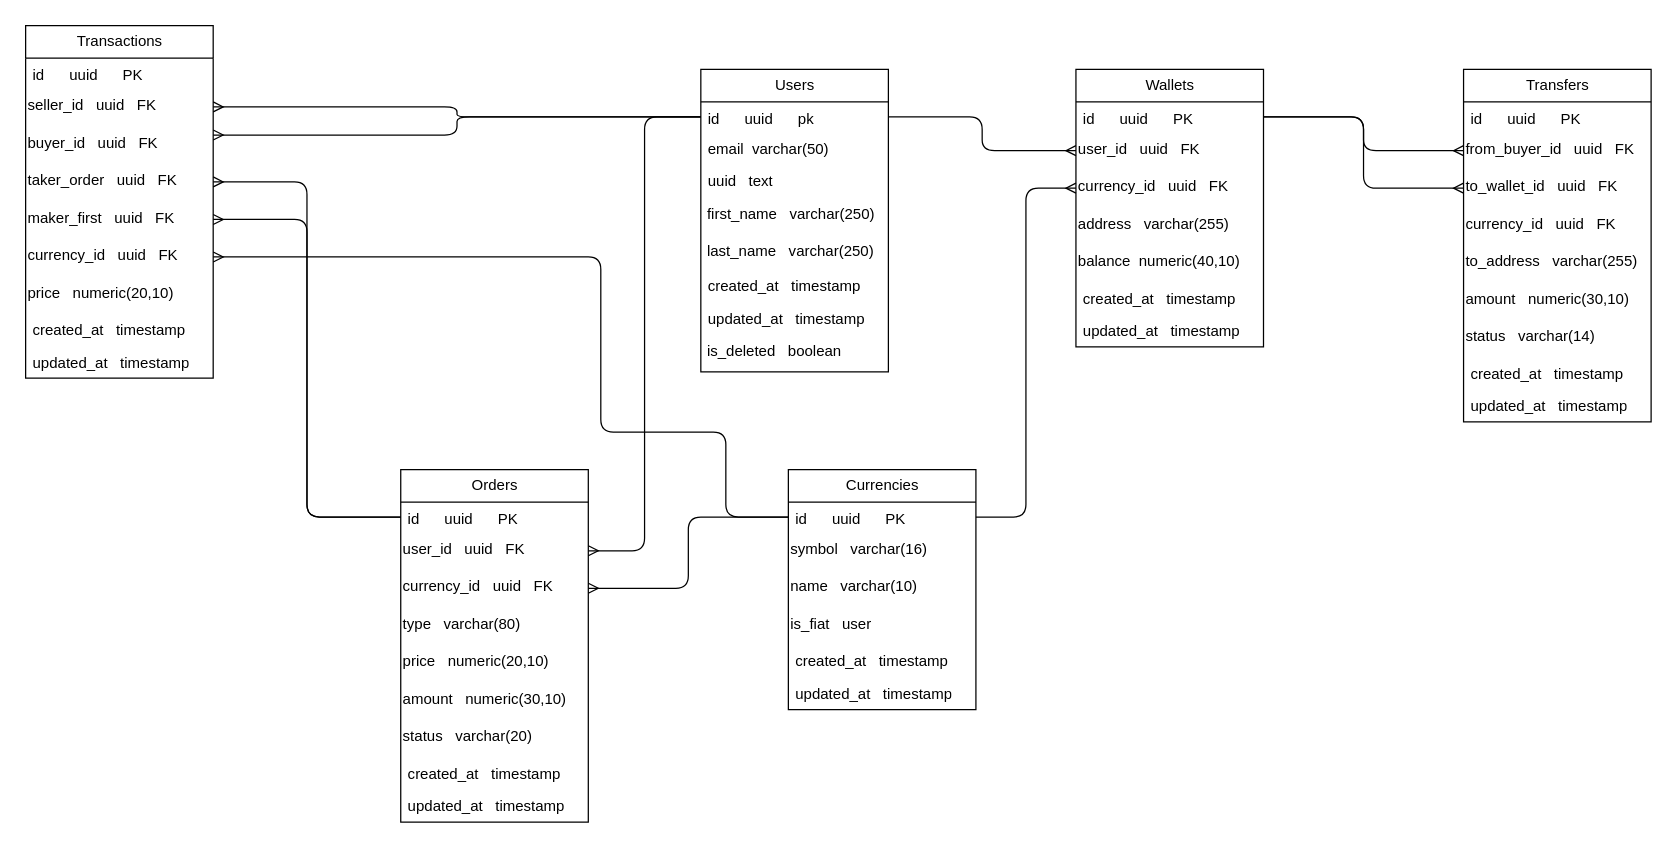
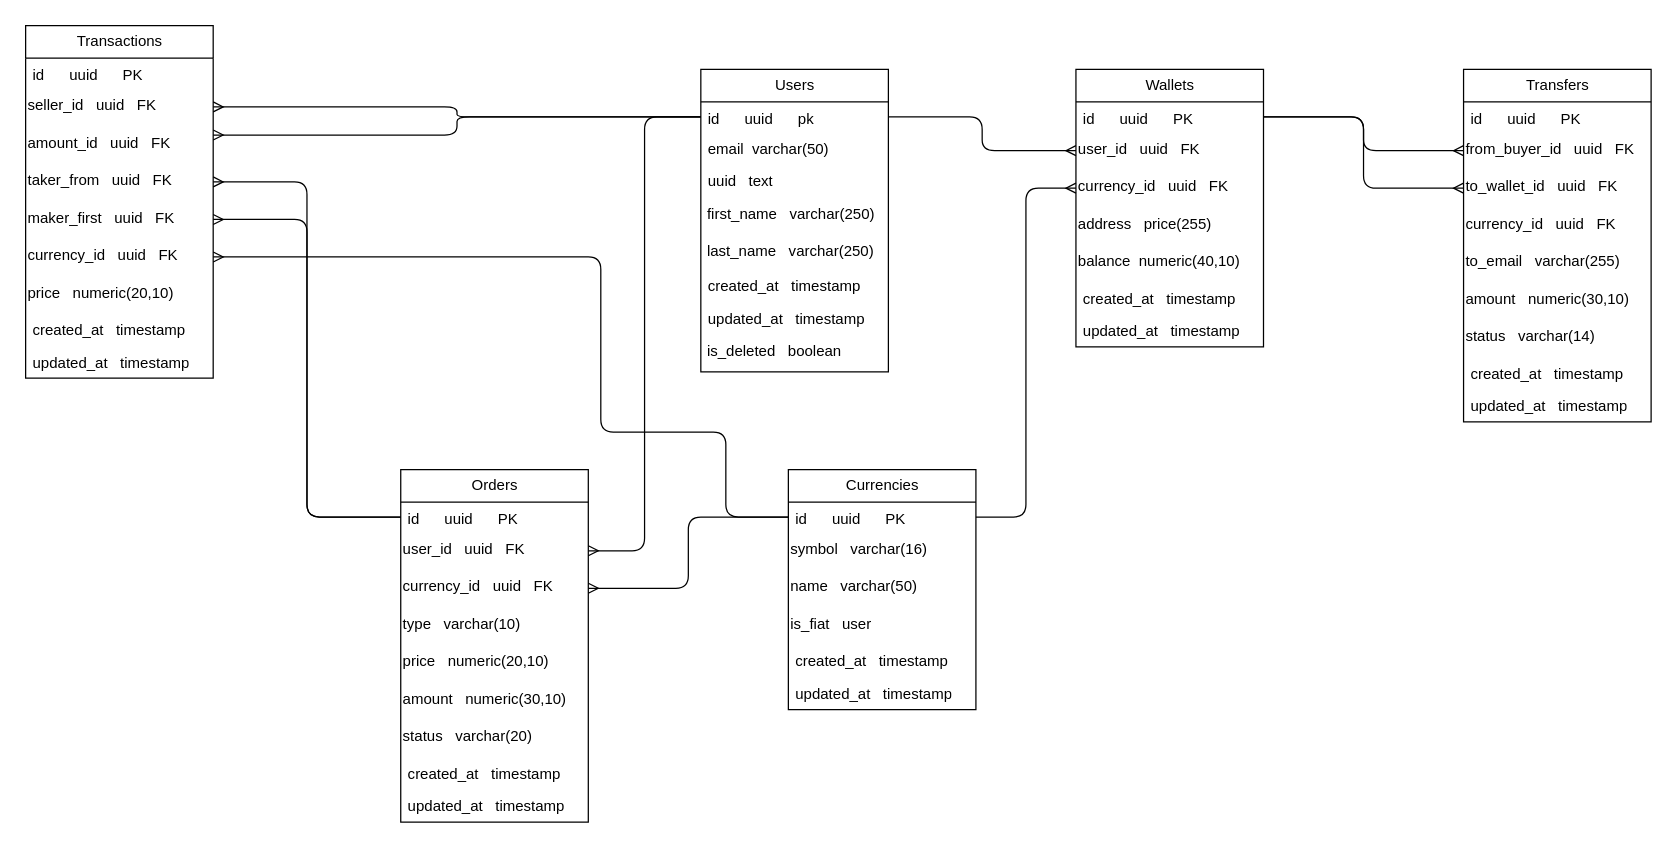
- <mxCell id="49" value="&lt;span&gt;&lt;/span&gt;&lt;span&gt;&lt;/span&gt;&lt;span style=&quot;white-space:pre-wrap;&quot;&gt;buyer_id   uuid   FK&lt;/span&gt;" style="text;whiteSpace=wrap;html=1;" vertex="1" parent="46"><mxGeometry y="80" width="150" height="30" as="geometry" /></mxCell>
+ <mxCell id="49" value="&lt;span&gt;&lt;/span&gt;&lt;span&gt;&lt;/span&gt;&lt;span style=&quot;white-space:pre-wrap;&quot;&gt;amount_id   uuid   FK&lt;/span&gt;" style="text;whiteSpace=wrap;html=1;" vertex="1" parent="46"><mxGeometry y="80" width="150" height="30" as="geometry" /></mxCell>
- <mxCell id="50" value="&lt;span&gt;&lt;/span&gt;&lt;span&gt;&lt;/span&gt;&lt;span style=&quot;white-space:pre-wrap;&quot;&gt;taker_order   uuid   FK&lt;/span&gt;" style="text;whiteSpace=wrap;html=1;" vertex="1" parent="46"><mxGeometry y="110" width="150" height="30" as="geometry" /></mxCell>
+ <mxCell id="50" value="&lt;span&gt;&lt;/span&gt;&lt;span&gt;&lt;/span&gt;&lt;span style=&quot;white-space:pre-wrap;&quot;&gt;taker_from   uuid   FK&lt;/span&gt;" style="text;whiteSpace=wrap;html=1;" vertex="1" parent="46"><mxGeometry y="110" width="150" height="30" as="geometry" /></mxCell>
- <mxCell id="35" value="&lt;span&gt;&lt;/span&gt;&lt;span&gt;&lt;/span&gt;&lt;span style=&quot;white-space:pre-wrap;&quot;&gt;address   varchar(255)&lt;br&gt;&lt;/span&gt;" style="text;whiteSpace=wrap;html=1;" vertex="1" parent="31"><mxGeometry y="110" width="150" height="30" as="geometry" /></mxCell>
+ <mxCell id="35" value="&lt;span&gt;&lt;/span&gt;&lt;span&gt;&lt;/span&gt;&lt;span style=&quot;white-space:pre-wrap;&quot;&gt;address   price(255)&lt;br&gt;&lt;/span&gt;" style="text;whiteSpace=wrap;html=1;" vertex="1" parent="31"><mxGeometry y="110" width="150" height="30" as="geometry" /></mxCell>
- <mxCell id="26" value="&lt;span&gt;&lt;/span&gt;&lt;span&gt;&lt;/span&gt;&lt;span style=&quot;white-space:pre-wrap;&quot;&gt;to_address   varchar(255)&lt;br&gt;&lt;/span&gt;" style="text;whiteSpace=wrap;html=1;" vertex="1" parent="21"><mxGeometry y="140" width="150" height="30" as="geometry" /></mxCell>
+ <mxCell id="26" value="&lt;span&gt;&lt;/span&gt;&lt;span&gt;&lt;/span&gt;&lt;span style=&quot;white-space:pre-wrap;&quot;&gt;to_email   varchar(255)&lt;br&gt;&lt;/span&gt;" style="text;whiteSpace=wrap;html=1;" vertex="1" parent="21"><mxGeometry y="140" width="150" height="30" as="geometry" /></mxCell>
- <mxCell id="42" value="&lt;span&gt;&lt;/span&gt;&lt;span&gt;&lt;/span&gt;&lt;span style=&quot;white-space:pre-wrap;&quot;&gt;name   varchar(10)&lt;br&gt;&lt;br&gt;&lt;/span&gt;" style="text;whiteSpace=wrap;html=1;" vertex="1" parent="39"><mxGeometry y="80" width="150" height="30" as="geometry" /></mxCell>
+ <mxCell id="42" value="&lt;span&gt;&lt;/span&gt;&lt;span&gt;&lt;/span&gt;&lt;span style=&quot;white-space:pre-wrap;&quot;&gt;name   varchar(50)&lt;br&gt;&lt;br&gt;&lt;/span&gt;" style="text;whiteSpace=wrap;html=1;" vertex="1" parent="39"><mxGeometry y="80" width="150" height="30" as="geometry" /></mxCell>
- <mxCell id="15" value="&lt;span&gt;&lt;/span&gt;&lt;span&gt;&lt;/span&gt;&lt;span style=&quot;white-space:pre-wrap;&quot;&gt;type   varchar(80)&lt;br&gt;&lt;/span&gt;" style="text;whiteSpace=wrap;html=1;" vertex="1" parent="11"><mxGeometry y="110" width="150" height="30" as="geometry" /></mxCell>
+ <mxCell id="15" value="&lt;span&gt;&lt;/span&gt;&lt;span&gt;&lt;/span&gt;&lt;span style=&quot;white-space:pre-wrap;&quot;&gt;type   varchar(10)&lt;br&gt;&lt;/span&gt;" style="text;whiteSpace=wrap;html=1;" vertex="1" parent="11"><mxGeometry y="110" width="150" height="30" as="geometry" /></mxCell>
